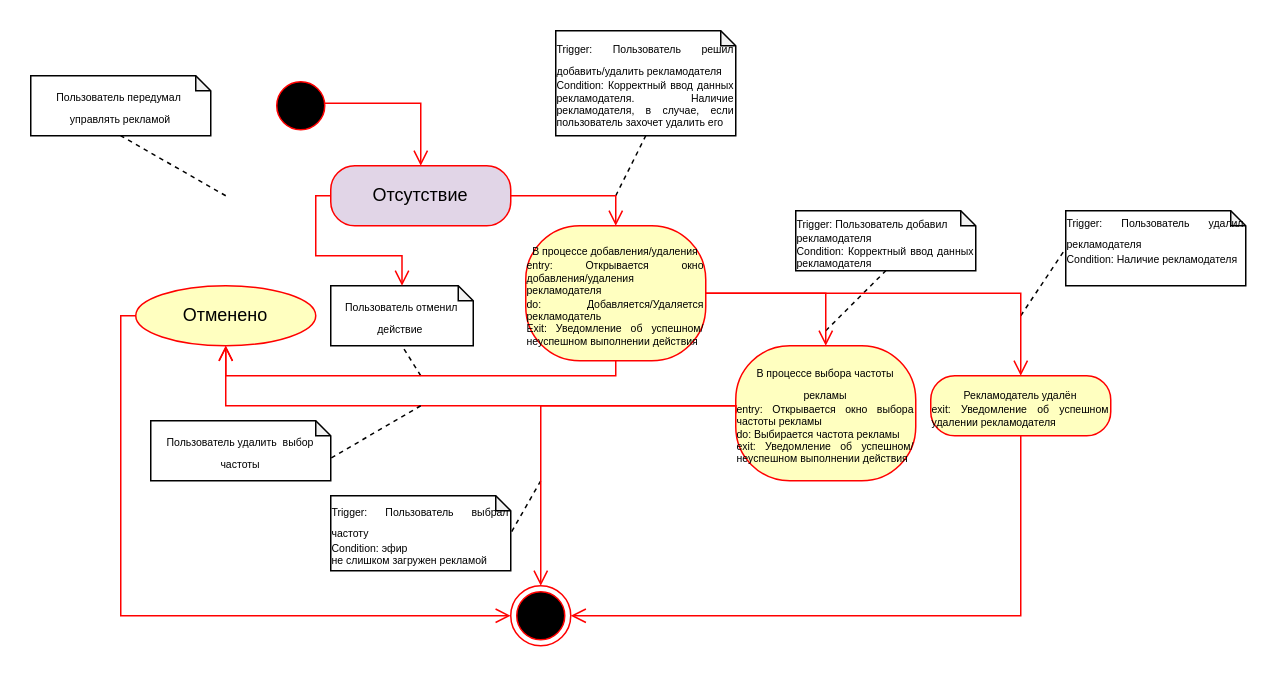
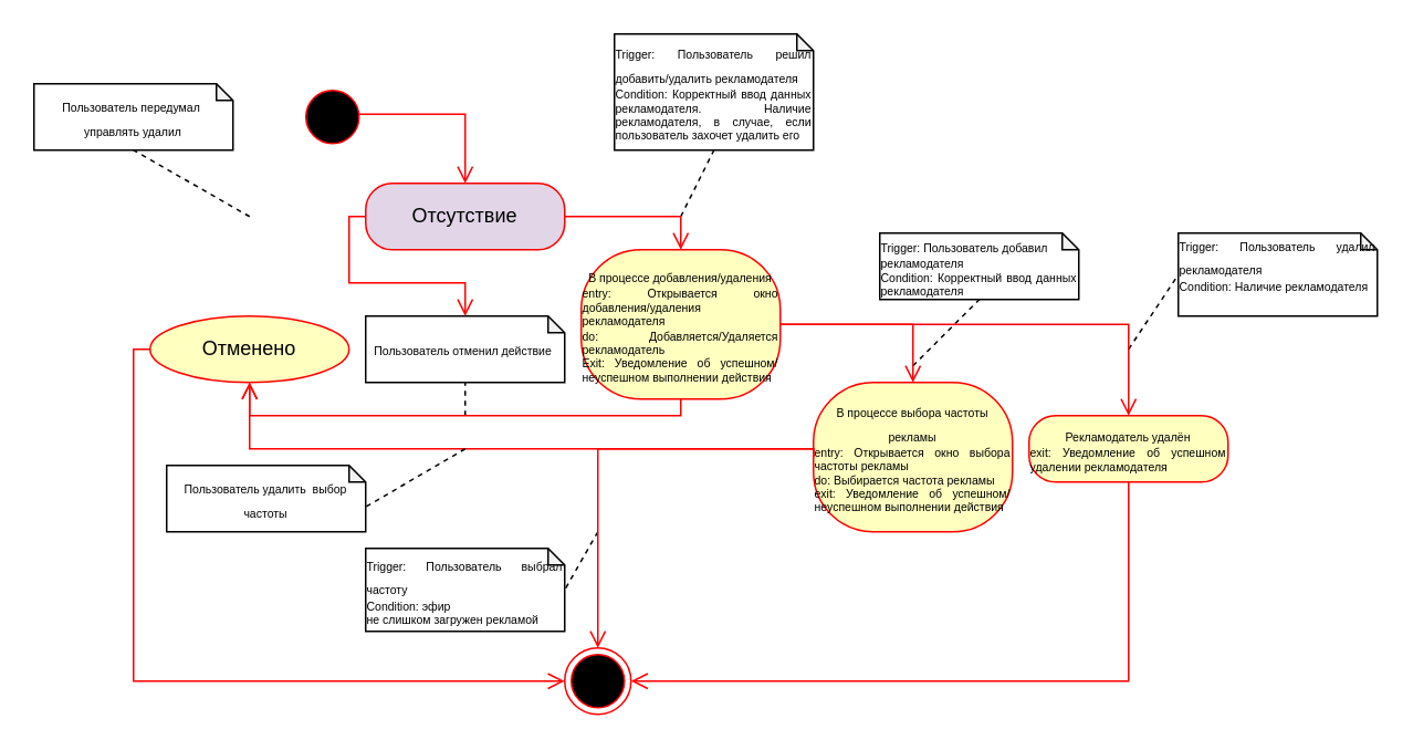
- <mxCell id="2" value="&lt;font style=&quot;font-size: 7px;&quot;&gt;Пользователь передумал&amp;nbsp; управлять рекламой&lt;/font&gt;" style="shape=note;whiteSpace=wrap;html=1;backgroundOutline=1;darkOpacity=0.05;strokeColor=default;align=center;verticalAlign=middle;fontFamily=Helvetica;fontSize=12;fontColor=default;fillColor=default;size=10;" parent="1" vertex="1"><mxGeometry x="20" y="50" width="120" height="40" as="geometry" /></mxCell>
+ <mxCell id="2" value="&lt;font style=&quot;font-size: 7px;&quot;&gt;Пользователь передумал&amp;nbsp; управлять удалил&lt;/font&gt;" style="shape=note;whiteSpace=wrap;html=1;backgroundOutline=1;darkOpacity=0.05;strokeColor=default;align=center;verticalAlign=middle;fontFamily=Helvetica;fontSize=12;fontColor=default;fillColor=default;size=10;" parent="1" vertex="1"><mxGeometry x="20" y="50" width="120" height="40" as="geometry" /></mxCell>
- <mxCell id="6" value="&lt;span style=&quot;font-size: 7px;&quot;&gt;Пользователь отменил действие&amp;nbsp;&lt;/span&gt;" style="shape=note;whiteSpace=wrap;html=1;backgroundOutline=1;darkOpacity=0.05;strokeColor=default;align=center;verticalAlign=middle;fontFamily=Helvetica;fontSize=12;fontColor=default;fillColor=default;size=10;" parent="1" vertex="1"><mxGeometry x="220" y="190" width="95" height="40" as="geometry" /></mxCell>
+ <mxCell id="6" value="&lt;span style=&quot;font-size: 7px;&quot;&gt;Пользователь отменил действие&amp;nbsp;&lt;/span&gt;" style="shape=note;whiteSpace=wrap;html=1;backgroundOutline=1;darkOpacity=0.05;strokeColor=default;align=center;verticalAlign=middle;fontFamily=Helvetica;fontSize=12;fontColor=default;fillColor=default;size=10;" parent="1" vertex="1"><mxGeometry x="220" y="190" width="120" height="40" as="geometry" /></mxCell>
